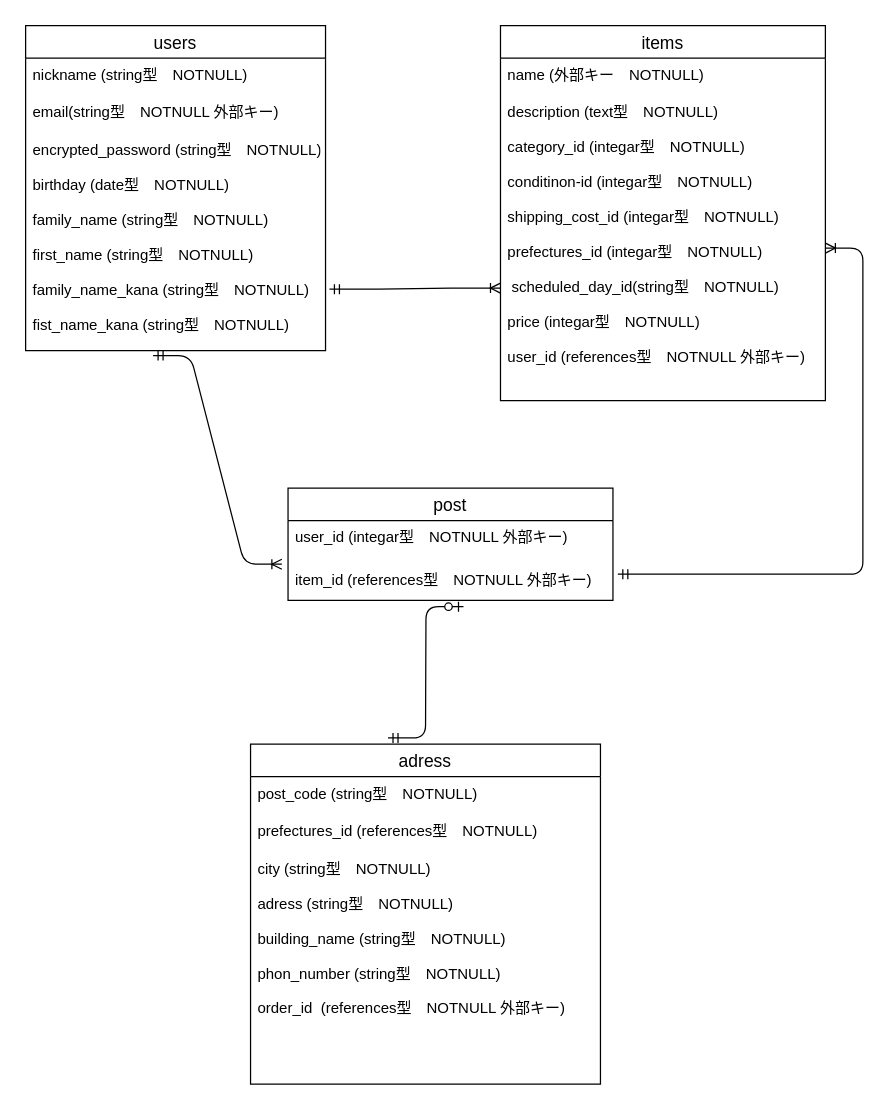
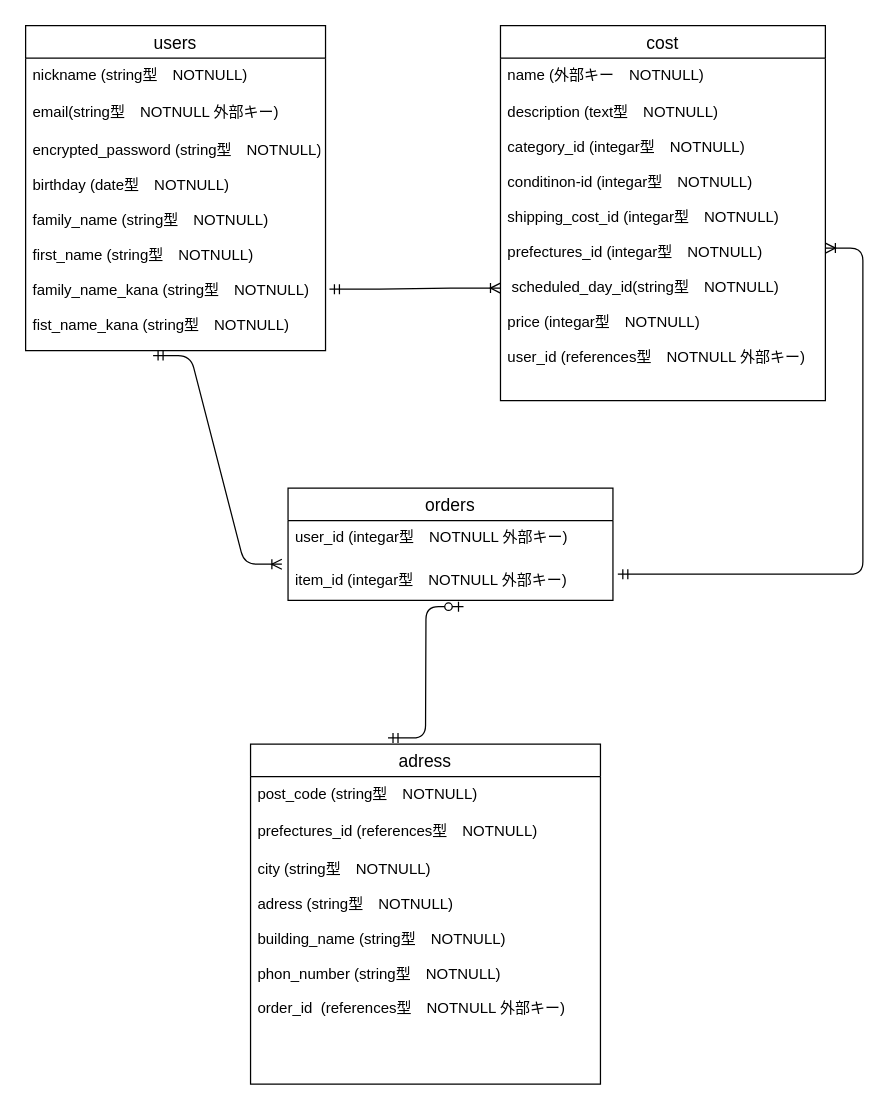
- <mxCell id="6" value="items" style="swimlane;fontStyle=0;childLayout=stackLayout;horizontal=1;startSize=26;horizontalStack=0;resizeParent=1;resizeParentMax=0;resizeLast=0;collapsible=1;marginBottom=0;align=center;fontSize=14;" parent="1" vertex="1"><mxGeometry x="400" y="20" width="260" height="300" as="geometry" /></mxCell>
+ <mxCell id="6" value="cost" style="swimlane;fontStyle=0;childLayout=stackLayout;horizontal=1;startSize=26;horizontalStack=0;resizeParent=1;resizeParentMax=0;resizeLast=0;collapsible=1;marginBottom=0;align=center;fontSize=14;" parent="1" vertex="1"><mxGeometry x="400" y="20" width="260" height="300" as="geometry" /></mxCell>
- <mxCell id="9" value="post" style="swimlane;fontStyle=0;childLayout=stackLayout;horizontal=1;startSize=26;horizontalStack=0;resizeParent=1;resizeParentMax=0;resizeLast=0;collapsible=1;marginBottom=0;align=center;fontSize=14;" parent="1" vertex="1"><mxGeometry x="230" y="390" width="260" height="90" as="geometry" /></mxCell>
+ <mxCell id="9" value="orders" style="swimlane;fontStyle=0;childLayout=stackLayout;horizontal=1;startSize=26;horizontalStack=0;resizeParent=1;resizeParentMax=0;resizeLast=0;collapsible=1;marginBottom=0;align=center;fontSize=14;" parent="1" vertex="1"><mxGeometry x="230" y="390" width="260" height="90" as="geometry" /></mxCell>
- <mxCell id="11" value="item_id (references型　NOTNULL 外部キー)" style="text;strokeColor=none;fillColor=none;spacingLeft=4;spacingRight=4;overflow=hidden;rotatable=0;points=[[0,0.5],[1,0.5]];portConstraint=eastwest;fontSize=12;" parent="9" vertex="1"><mxGeometry y="60" width="260" height="30" as="geometry" /></mxCell>
+ <mxCell id="11" value="item_id (integar型　NOTNULL 外部キー)" style="text;strokeColor=none;fillColor=none;spacingLeft=4;spacingRight=4;overflow=hidden;rotatable=0;points=[[0,0.5],[1,0.5]];portConstraint=eastwest;fontSize=12;" parent="9" vertex="1"><mxGeometry y="60" width="260" height="30" as="geometry" /></mxCell>
